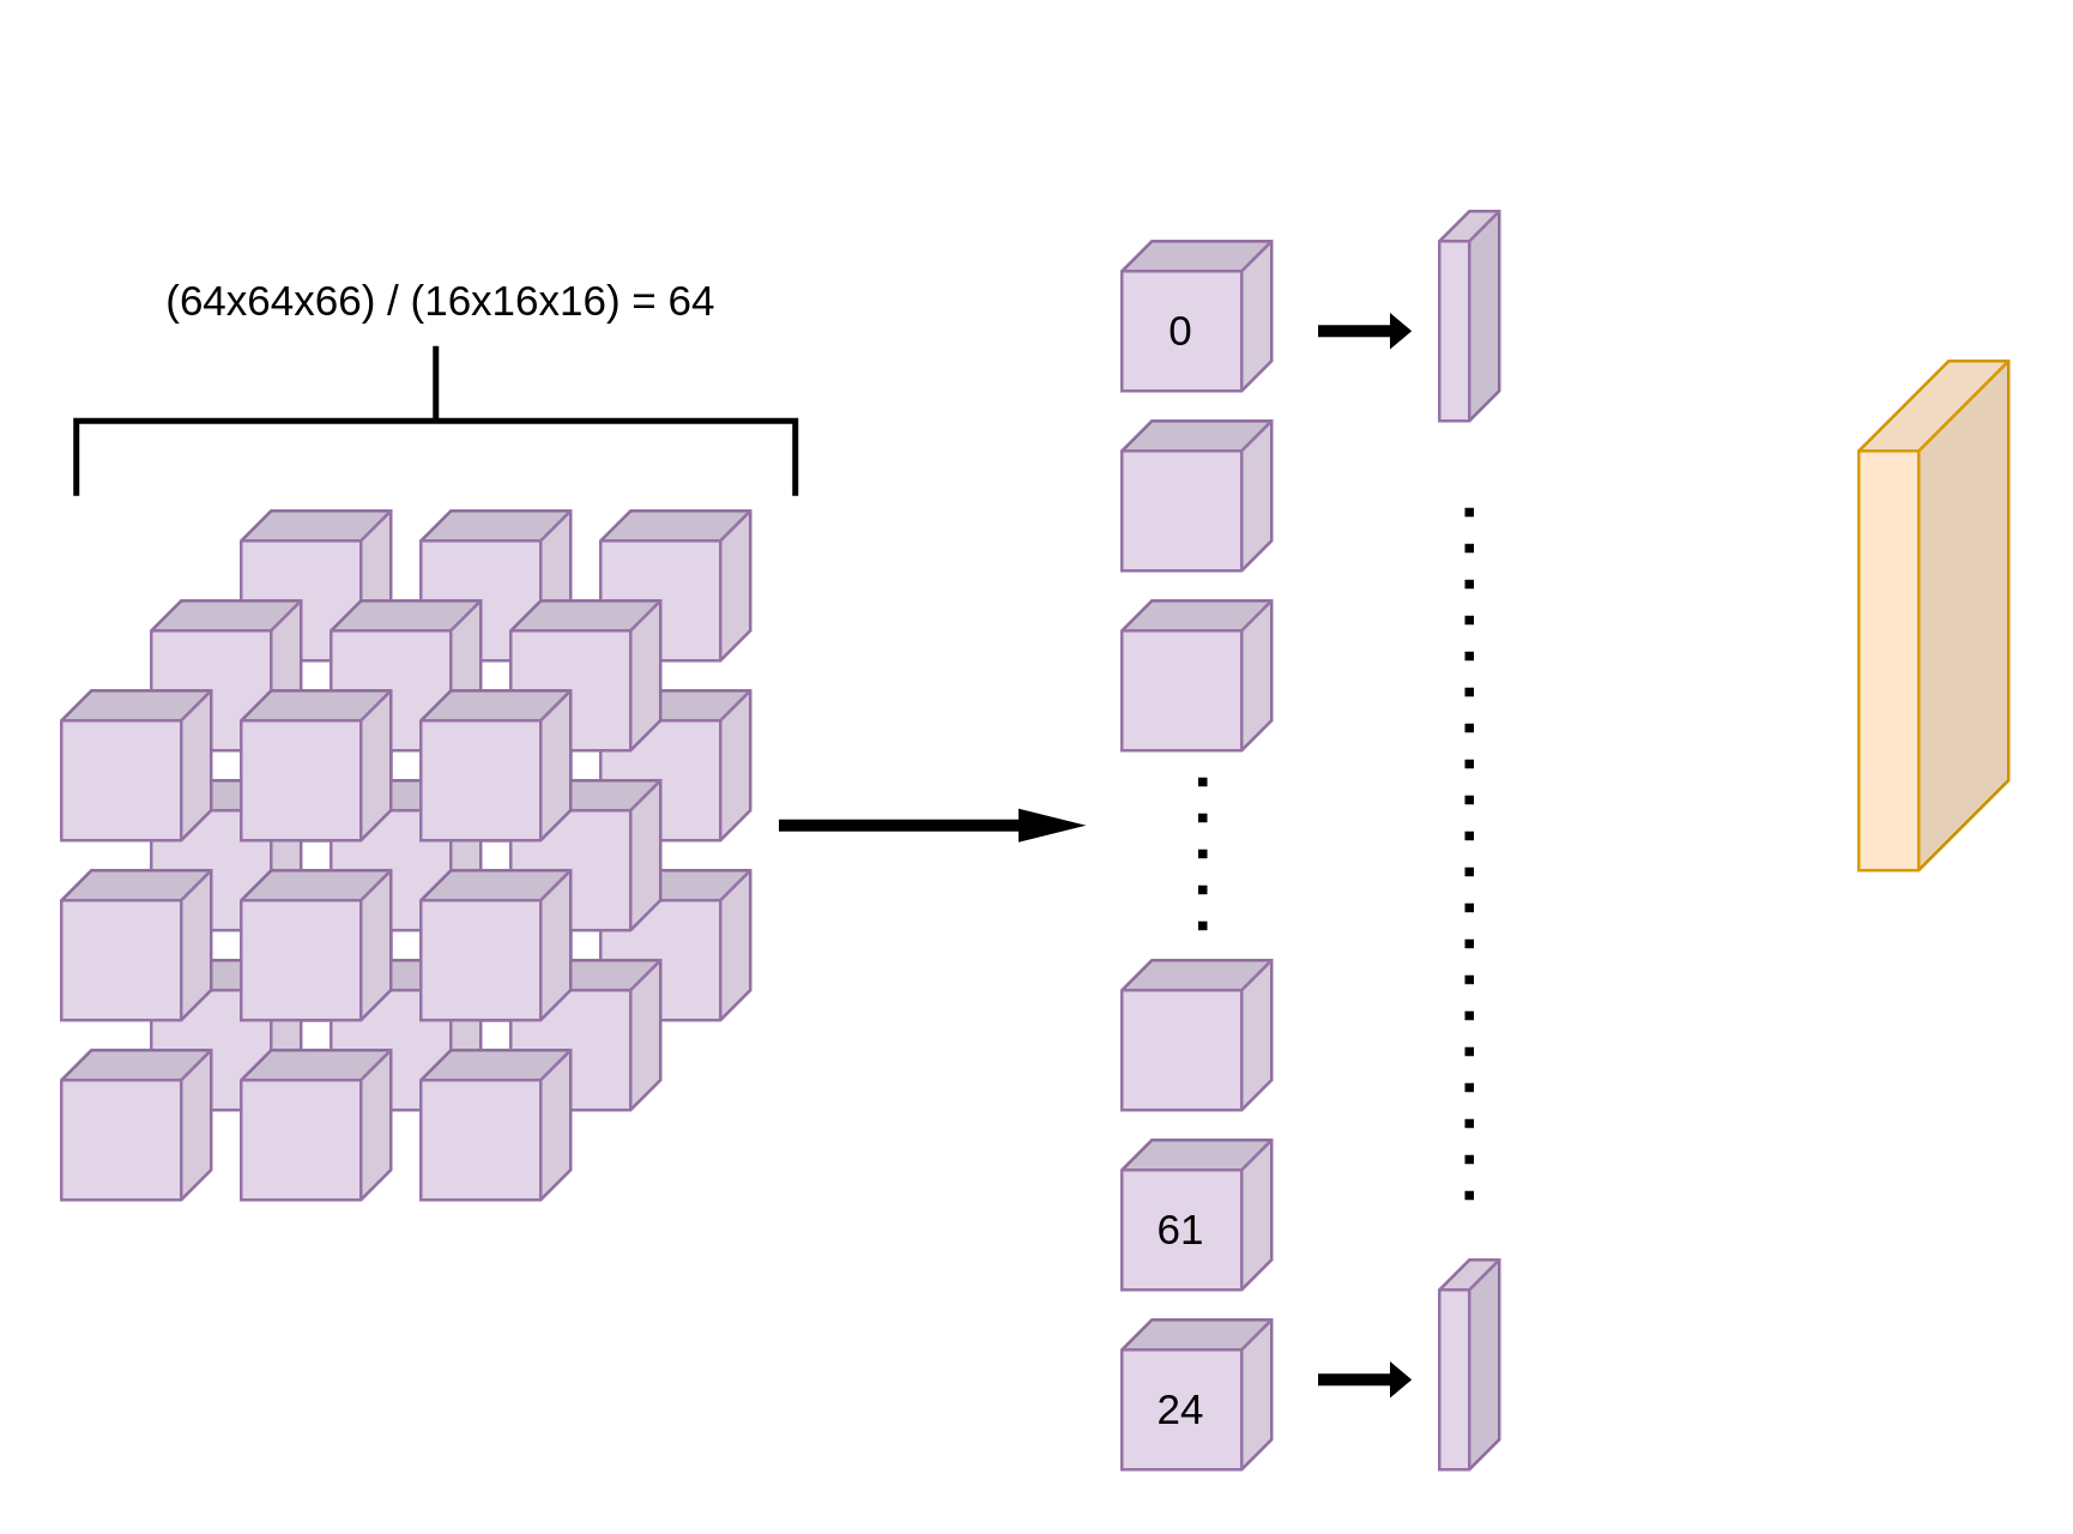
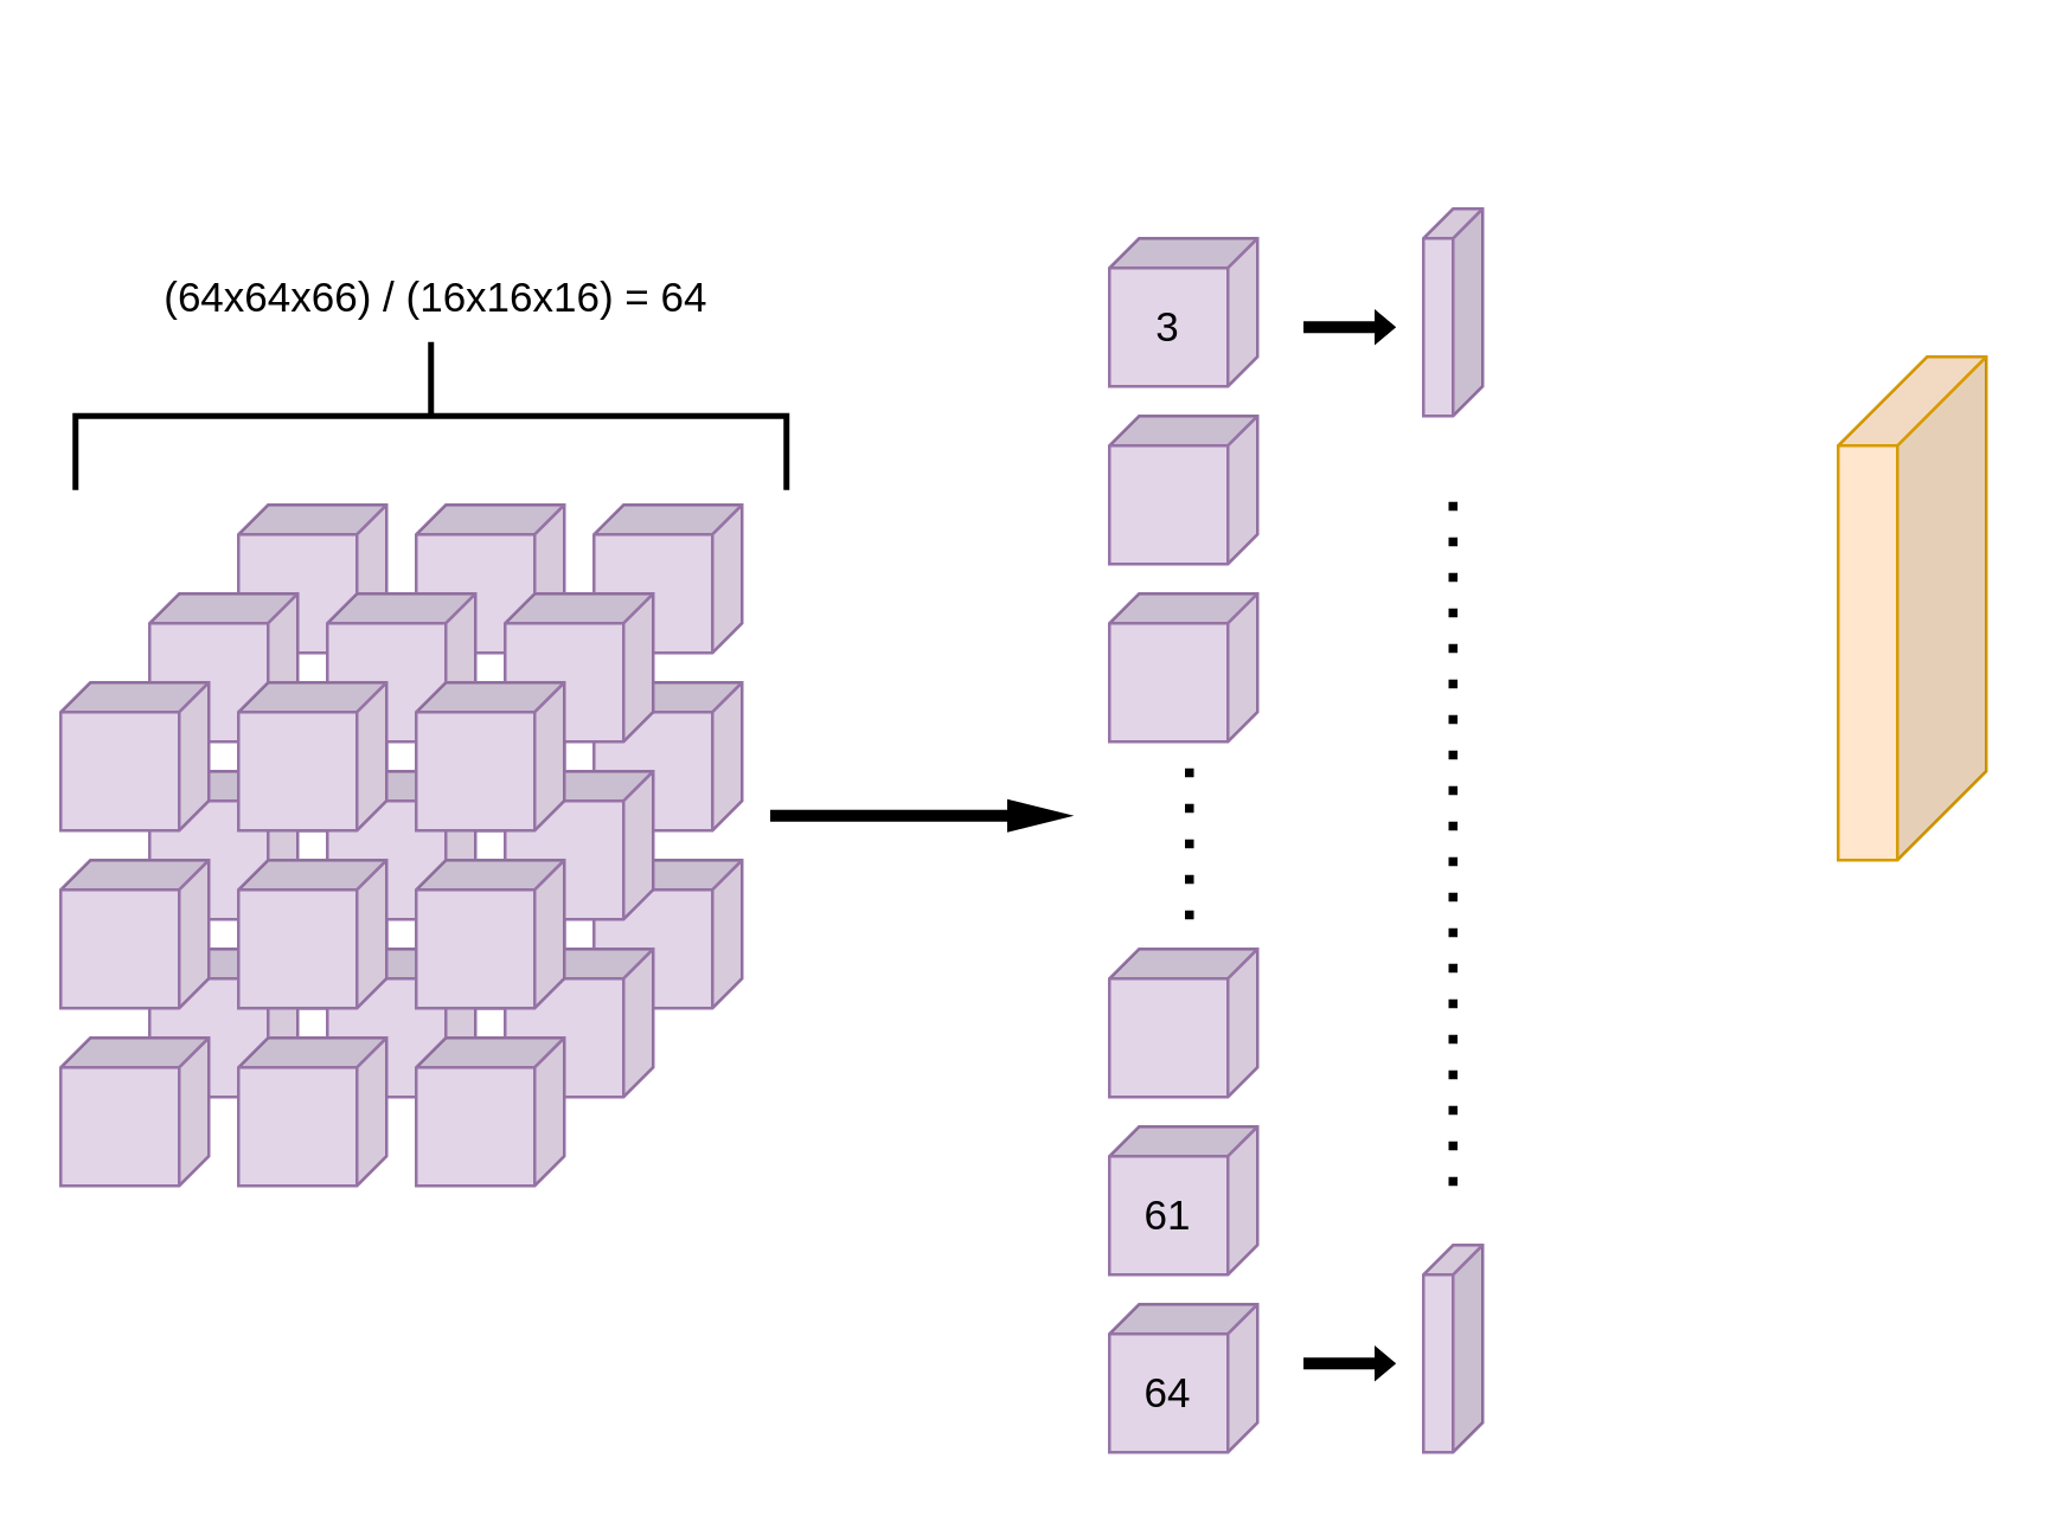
- <mxCell id="39" value="0" style="text;html=1;strokeColor=none;fillColor=none;align=center;verticalAlign=middle;whiteSpace=wrap;rounded=0;strokeWidth=2;fontSize=14;" vertex="1" parent="1"><mxGeometry x="374" y="100" width="40" height="20" as="geometry" /></mxCell>
+ <mxCell id="39" value="3" style="text;html=1;strokeColor=none;fillColor=none;align=center;verticalAlign=middle;whiteSpace=wrap;rounded=0;strokeWidth=2;fontSize=14;" vertex="1" parent="1"><mxGeometry x="374" y="100" width="40" height="20" as="geometry" /></mxCell>
- <mxCell id="41" value="24" style="text;html=1;strokeColor=none;fillColor=none;align=center;verticalAlign=middle;whiteSpace=wrap;rounded=0;strokeWidth=2;fontSize=14;" vertex="1" parent="1"><mxGeometry x="374" y="460" width="40" height="20" as="geometry" /></mxCell>
+ <mxCell id="41" value="64" style="text;html=1;strokeColor=none;fillColor=none;align=center;verticalAlign=middle;whiteSpace=wrap;rounded=0;strokeWidth=2;fontSize=14;" vertex="1" parent="1"><mxGeometry x="374" y="460" width="40" height="20" as="geometry" /></mxCell>
